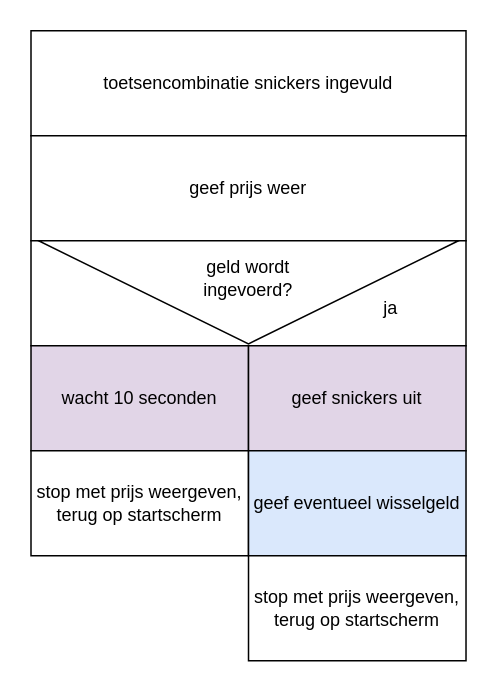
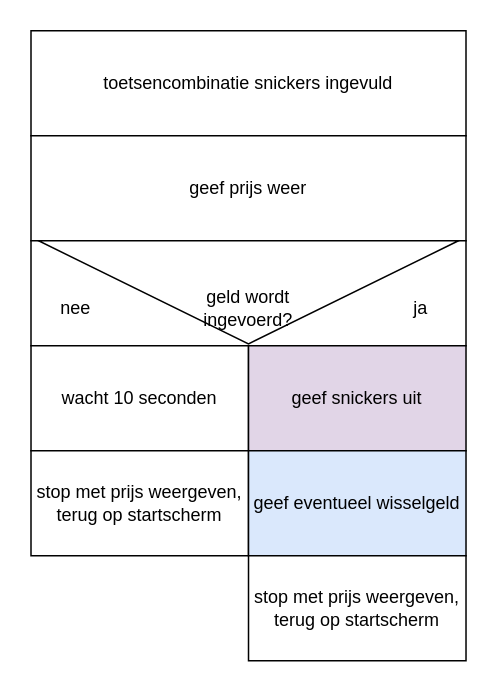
- <mxCell id="6" value="geld wordt ingevoerd?" style="text;html=1;strokeColor=none;fillColor=none;align=center;verticalAlign=middle;whiteSpace=wrap;rounded=0;" vertex="1" parent="1"><mxGeometry x="135.01" y="170" width="60" height="30" as="geometry" /></mxCell>
+ <mxCell id="6" value="geld wordt ingevoerd?" style="text;html=1;strokeColor=none;fillColor=none;align=center;verticalAlign=middle;whiteSpace=wrap;rounded=0;" vertex="1" parent="1"><mxGeometry x="135.01" y="190" width="60" height="30" as="geometry" /></mxCell>
+ <mxCell id="7" value="nee" style="text;html=1;strokeColor=none;fillColor=none;align=center;verticalAlign=middle;whiteSpace=wrap;rounded=0;" vertex="1" parent="1"><mxGeometry x="20" y="190" width="60" height="30" as="geometry" /></mxCell>
- <mxCell id="8" value="ja" style="text;html=1;strokeColor=none;fillColor=none;align=center;verticalAlign=middle;whiteSpace=wrap;rounded=0;" vertex="1" parent="1"><mxGeometry x="230" y="190" width="60" height="30" as="geometry" /></mxCell>
+ <mxCell id="8" value="ja" style="text;html=1;strokeColor=none;fillColor=none;align=center;verticalAlign=middle;whiteSpace=wrap;rounded=0;" vertex="1" parent="1"><mxGeometry x="250" y="190" width="60" height="30" as="geometry" /></mxCell>
- <mxCell id="9" value="wacht 10 seconden" style="rounded=0;whiteSpace=wrap;html=1;strokeWidth=1;fillColor=#e1d5e7;" vertex="1" parent="1"><mxGeometry x="20.01" y="230" width="145" height="70" as="geometry" /></mxCell>
+ <mxCell id="9" value="wacht 10 seconden" style="rounded=0;whiteSpace=wrap;html=1;strokeWidth=1;" vertex="1" parent="1"><mxGeometry x="20.01" y="230" width="145" height="70" as="geometry" /></mxCell>
